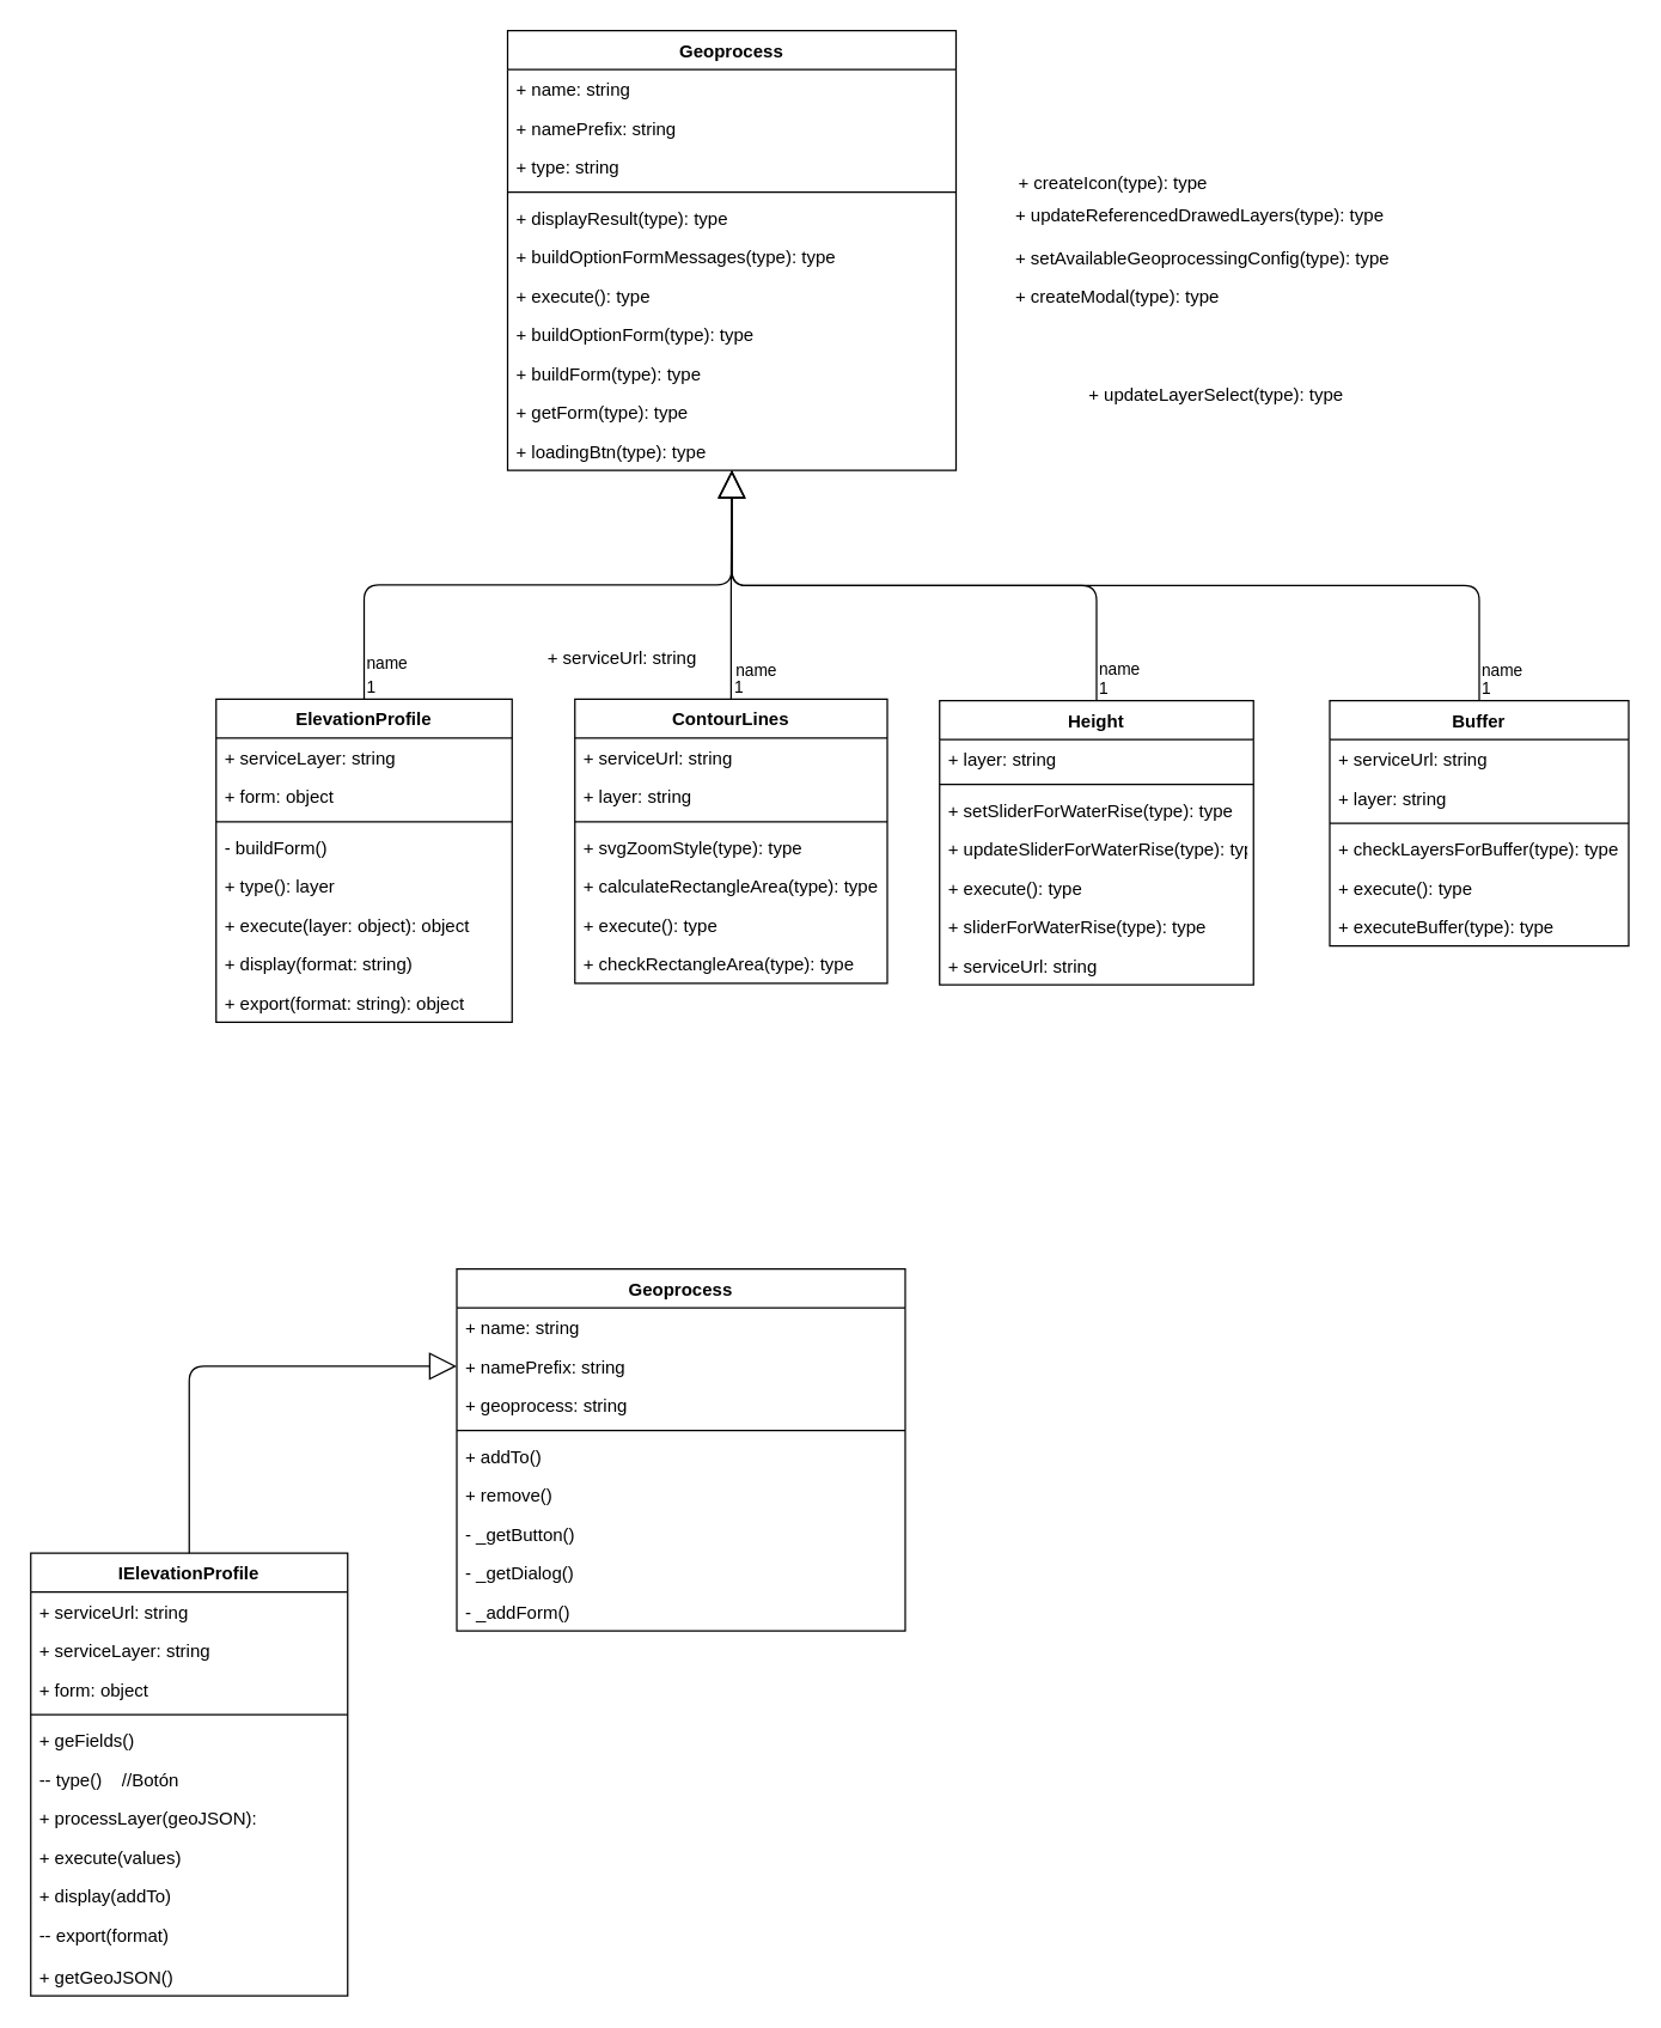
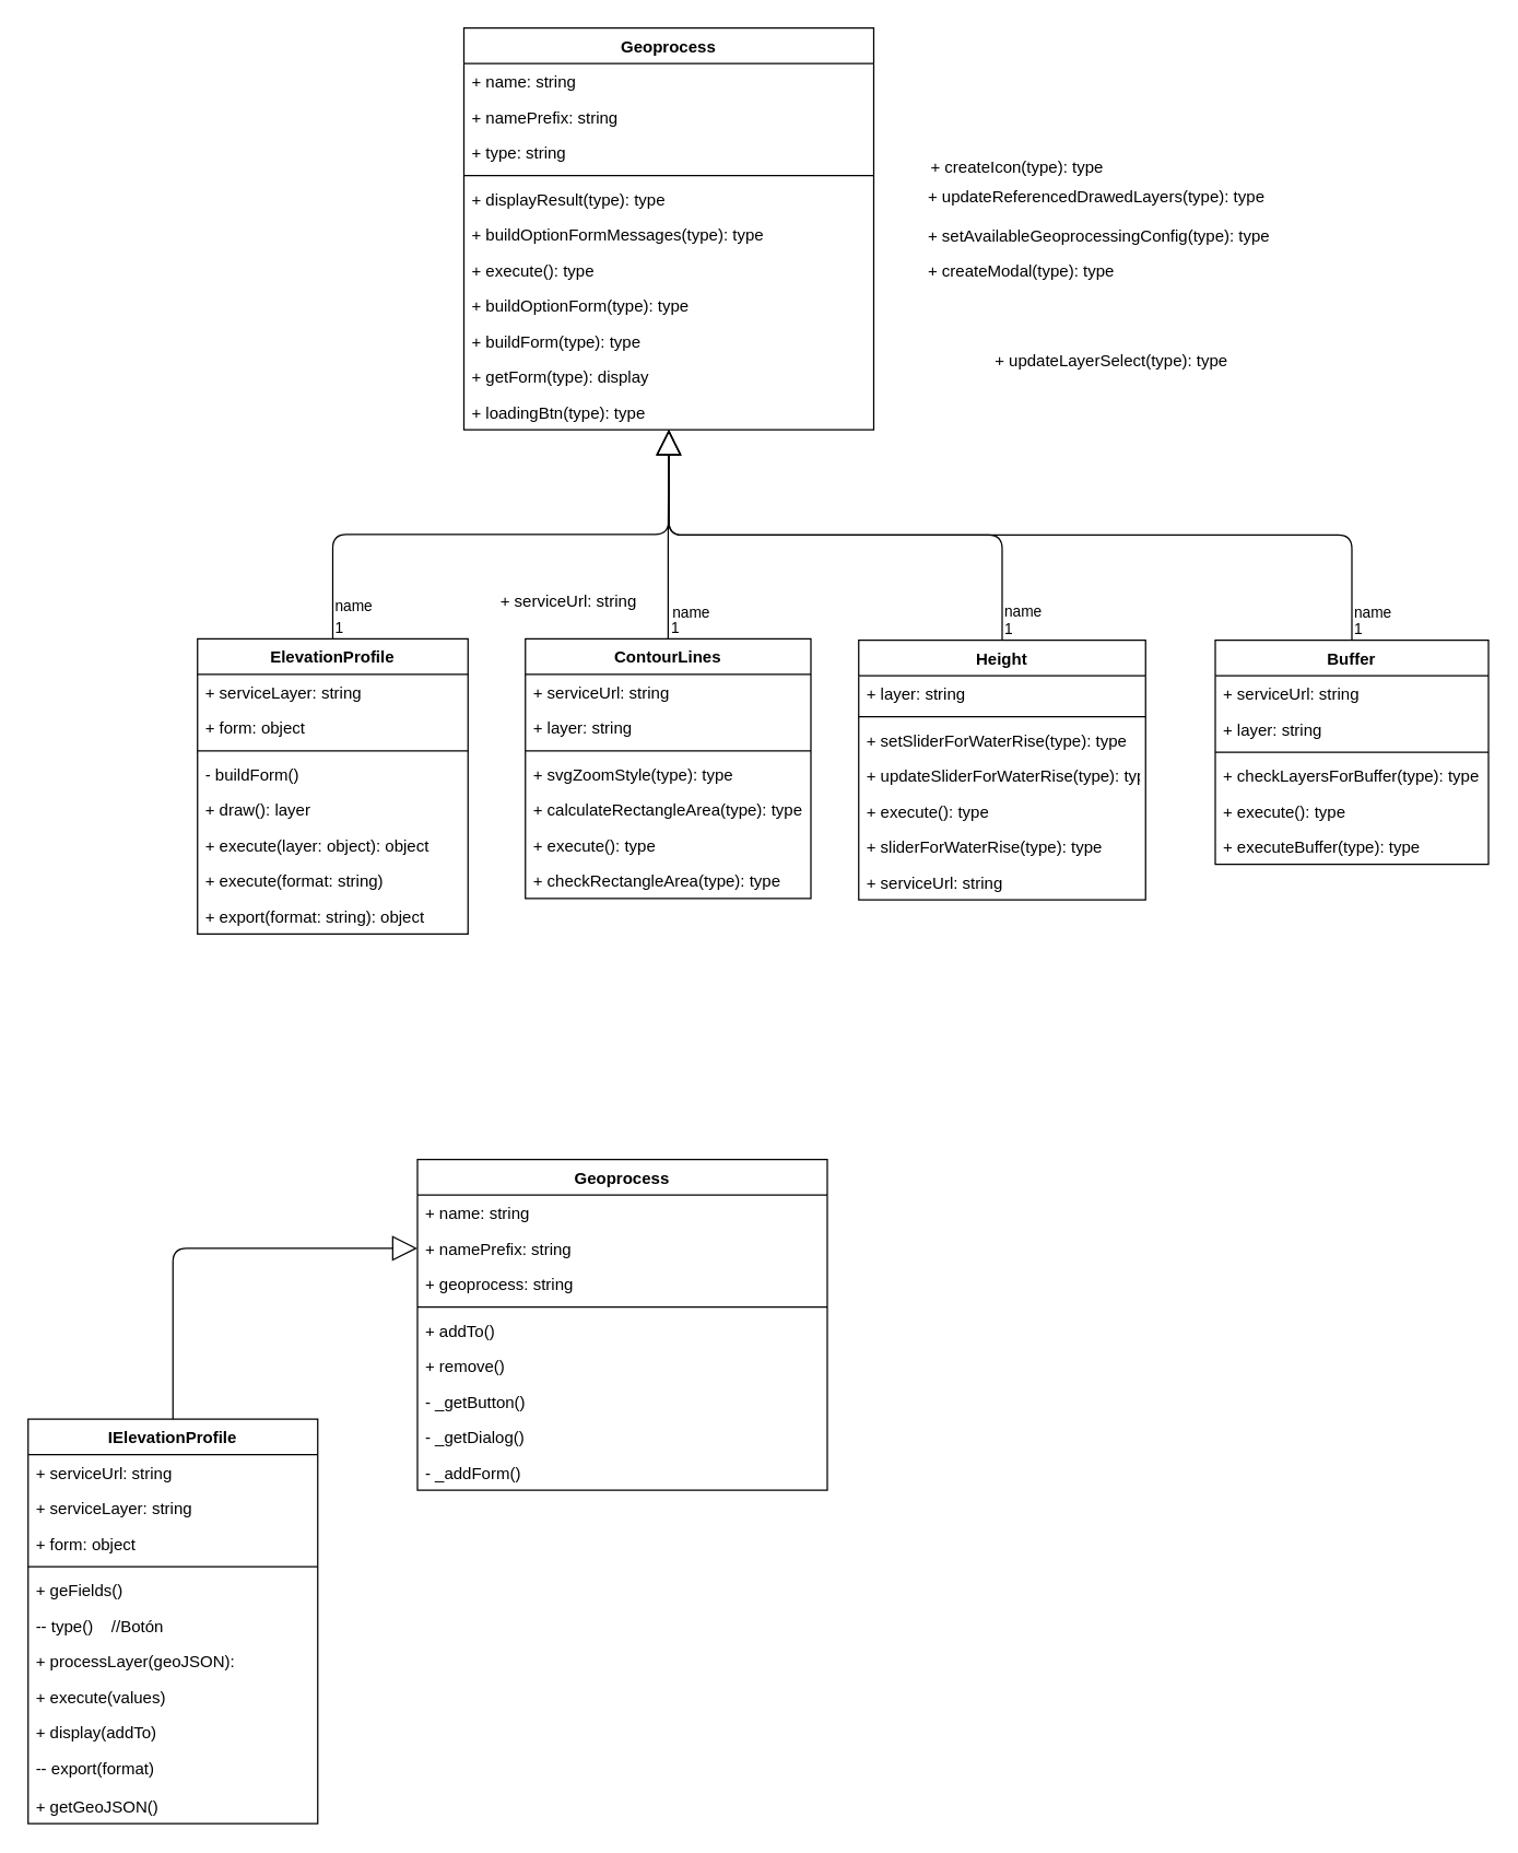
- <mxCell id="57" value="+ getForm(type): type" style="text;strokeColor=none;fillColor=none;align=left;verticalAlign=top;spacingLeft=4;spacingRight=4;overflow=hidden;rotatable=0;points=[[0,0.5],[1,0.5]];portConstraint=eastwest;" parent="47" vertex="1"><mxGeometry y="242" width="300" height="26" as="geometry" /></mxCell>
+ <mxCell id="57" value="+ getForm(type): display" style="text;strokeColor=none;fillColor=none;align=left;verticalAlign=top;spacingLeft=4;spacingRight=4;overflow=hidden;rotatable=0;points=[[0,0.5],[1,0.5]];portConstraint=eastwest;" parent="47" vertex="1"><mxGeometry y="242" width="300" height="26" as="geometry" /></mxCell>
- <mxCell id="30" value="+ type(): layer" style="text;strokeColor=none;fillColor=none;align=left;verticalAlign=top;spacingLeft=4;spacingRight=4;overflow=hidden;rotatable=0;points=[[0,0.5],[1,0.5]];portConstraint=eastwest;" parent="25" vertex="1"><mxGeometry y="112" width="198" height="26" as="geometry" /></mxCell>
+ <mxCell id="30" value="+ draw(): layer" style="text;strokeColor=none;fillColor=none;align=left;verticalAlign=top;spacingLeft=4;spacingRight=4;overflow=hidden;rotatable=0;points=[[0,0.5],[1,0.5]];portConstraint=eastwest;" parent="25" vertex="1"><mxGeometry y="112" width="198" height="26" as="geometry" /></mxCell>
- <mxCell id="32" value="+ display(format: string)" style="text;strokeColor=none;fillColor=none;align=left;verticalAlign=top;spacingLeft=4;spacingRight=4;overflow=hidden;rotatable=0;points=[[0,0.5],[1,0.5]];portConstraint=eastwest;" parent="25" vertex="1"><mxGeometry y="164" width="198" height="26" as="geometry" /></mxCell>
+ <mxCell id="32" value="+ execute(format: string)" style="text;strokeColor=none;fillColor=none;align=left;verticalAlign=top;spacingLeft=4;spacingRight=4;overflow=hidden;rotatable=0;points=[[0,0.5],[1,0.5]];portConstraint=eastwest;" parent="25" vertex="1"><mxGeometry y="164" width="198" height="26" as="geometry" /></mxCell>
